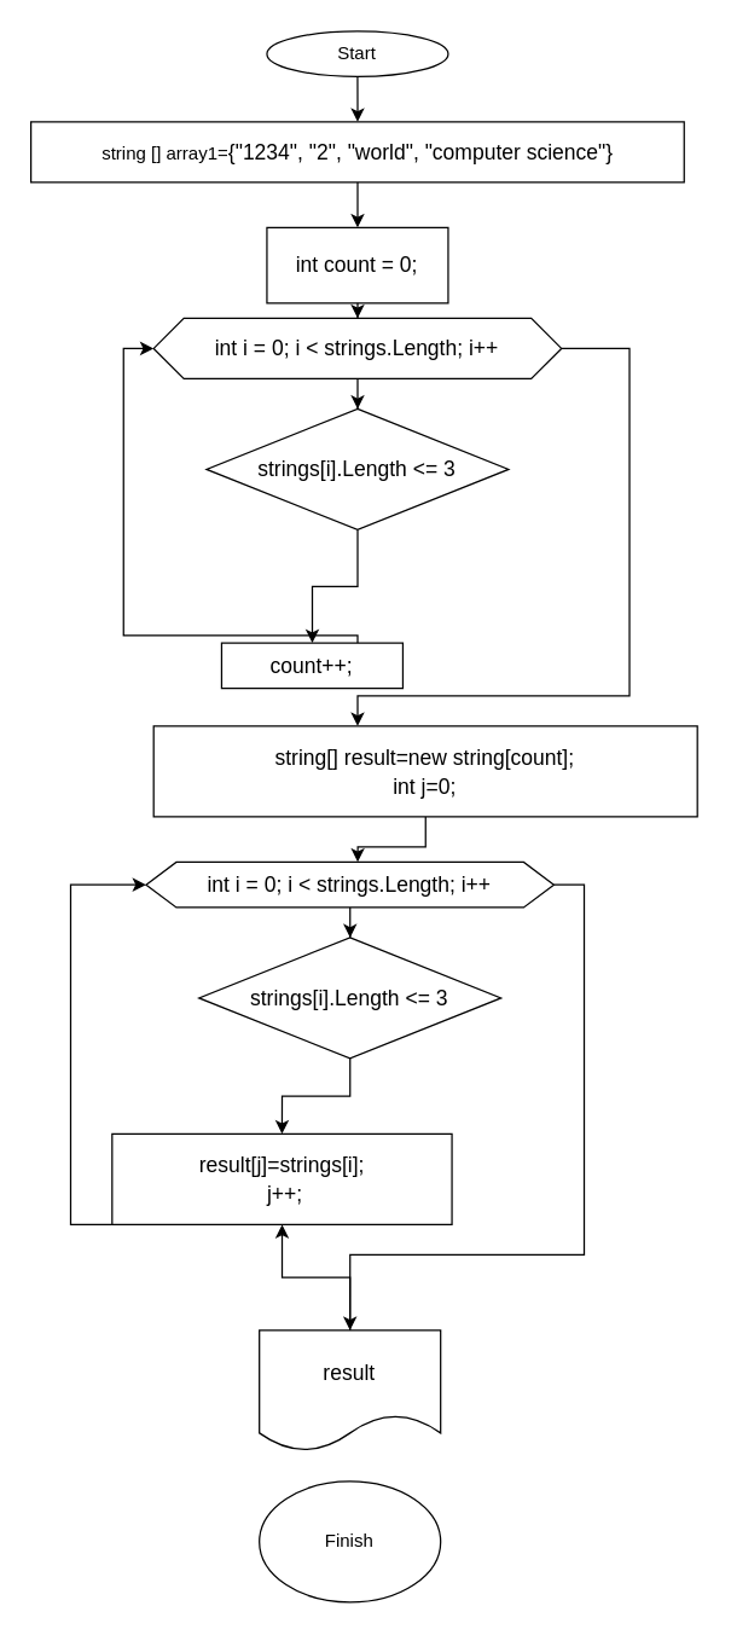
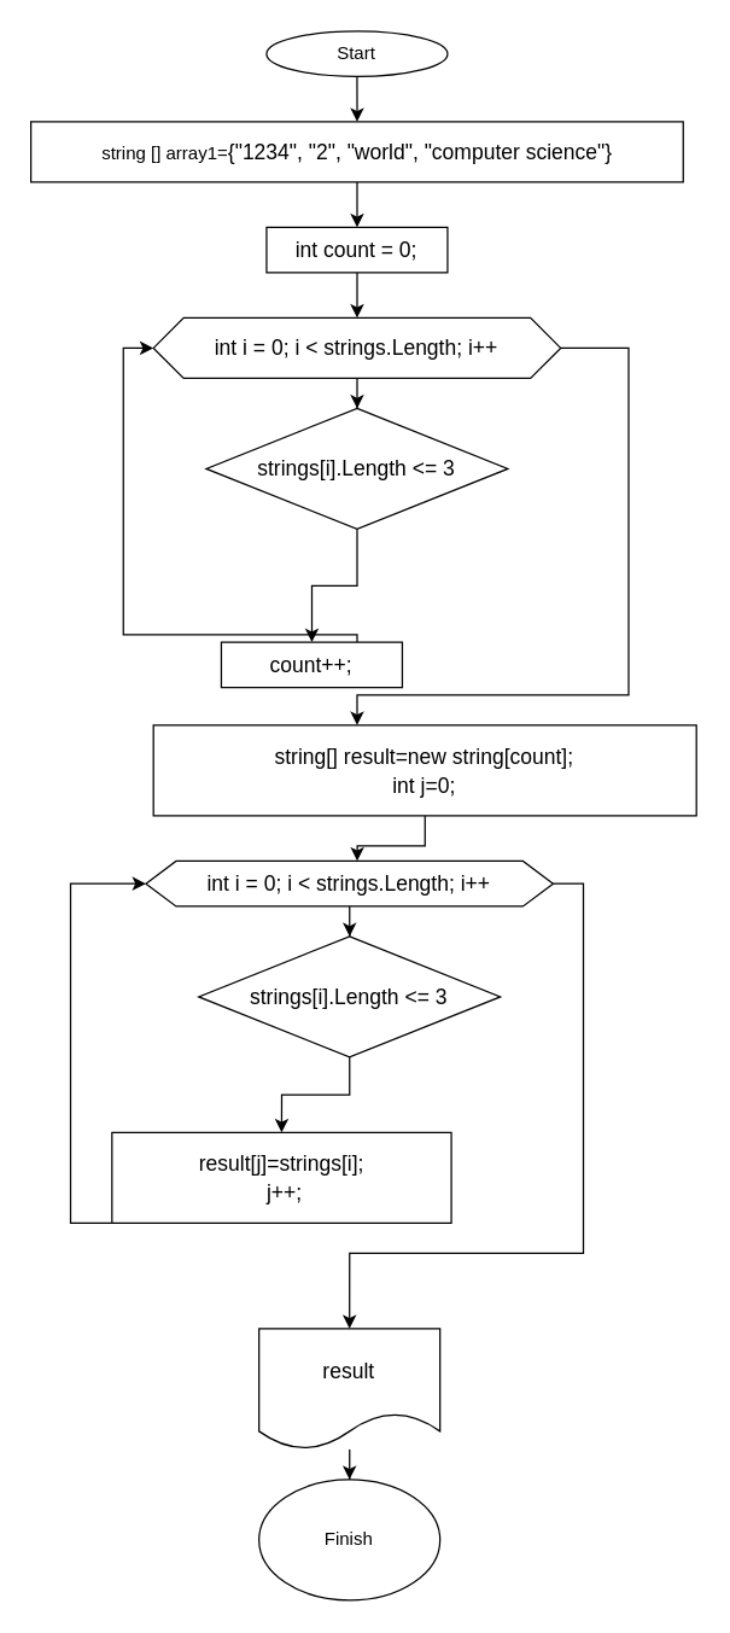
- <mxCell id="7" value="&lt;div style=&quot;font-size: 14px; line-height: 19px;&quot;&gt;&lt;span style=&quot;&quot;&gt;int&lt;/span&gt; &lt;span style=&quot;&quot;&gt;count&lt;/span&gt; = &lt;span style=&quot;&quot;&gt;0&lt;/span&gt;;&lt;/div&gt;" style="whiteSpace=wrap;html=1;labelBackgroundColor=default;fontColor=default;fontFamily=Helvetica;" vertex="1" parent="1"><mxGeometry x="176.25" y="150" width="120" height="50" as="geometry" /></mxCell>
+ <mxCell id="7" value="&lt;div style=&quot;font-size: 14px; line-height: 19px;&quot;&gt;&lt;span style=&quot;&quot;&gt;int&lt;/span&gt; &lt;span style=&quot;&quot;&gt;count&lt;/span&gt; = &lt;span style=&quot;&quot;&gt;0&lt;/span&gt;;&lt;/div&gt;" style="whiteSpace=wrap;html=1;labelBackgroundColor=default;fontColor=default;fontFamily=Helvetica;" vertex="1" parent="1"><mxGeometry x="176.25" y="150" width="120" height="30" as="geometry" /></mxCell>
- <mxCell id="24" style="edgeStyle=orthogonalEdgeStyle;rounded=0;orthogonalLoop=1;jettySize=auto;html=1;labelBackgroundColor=default;fontFamily=Helvetica;fontColor=default;" edge="1" parent="1" source="25" target="23"><mxGeometry relative="1" as="geometry" /></mxCell>
+ <mxCell id="24" style="edgeStyle=orthogonalEdgeStyle;rounded=0;orthogonalLoop=1;jettySize=auto;html=1;entryX=0.5;entryY=0;entryDx=0;entryDy=0;labelBackgroundColor=default;fontFamily=Helvetica;fontColor=default;" edge="1" parent="1" source="25" target="26"><mxGeometry relative="1" as="geometry" /></mxCell>
